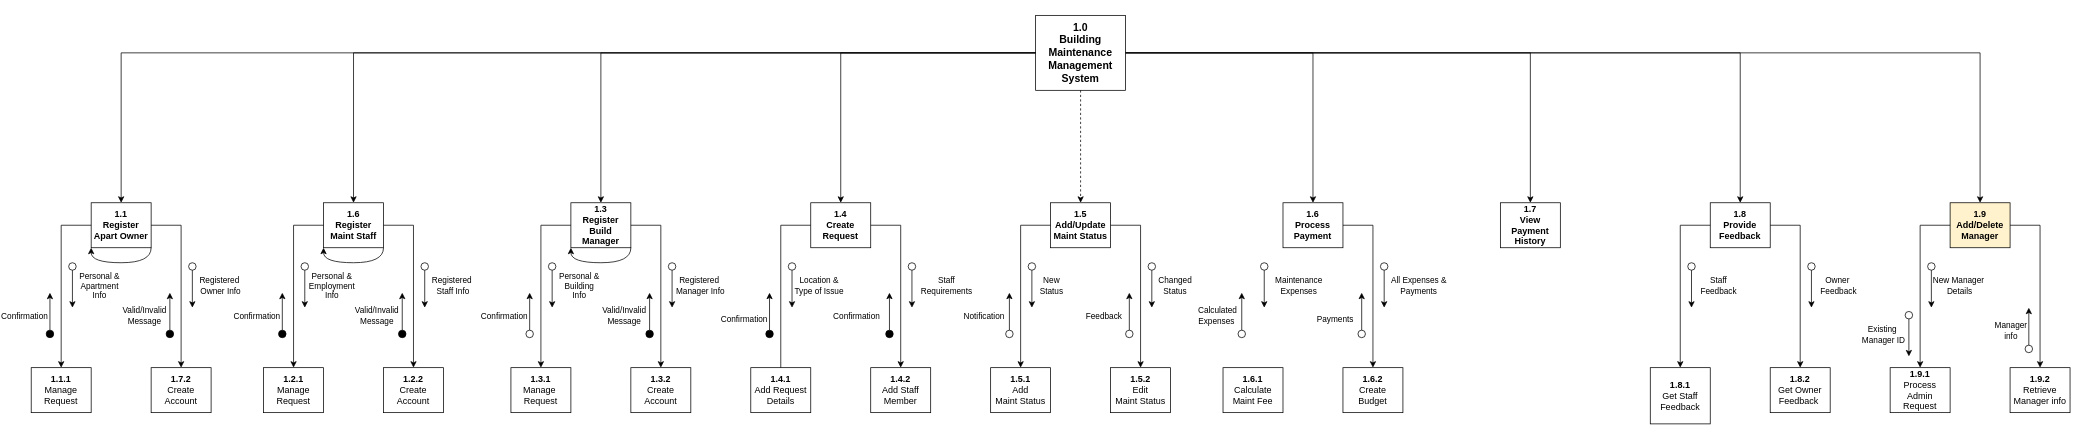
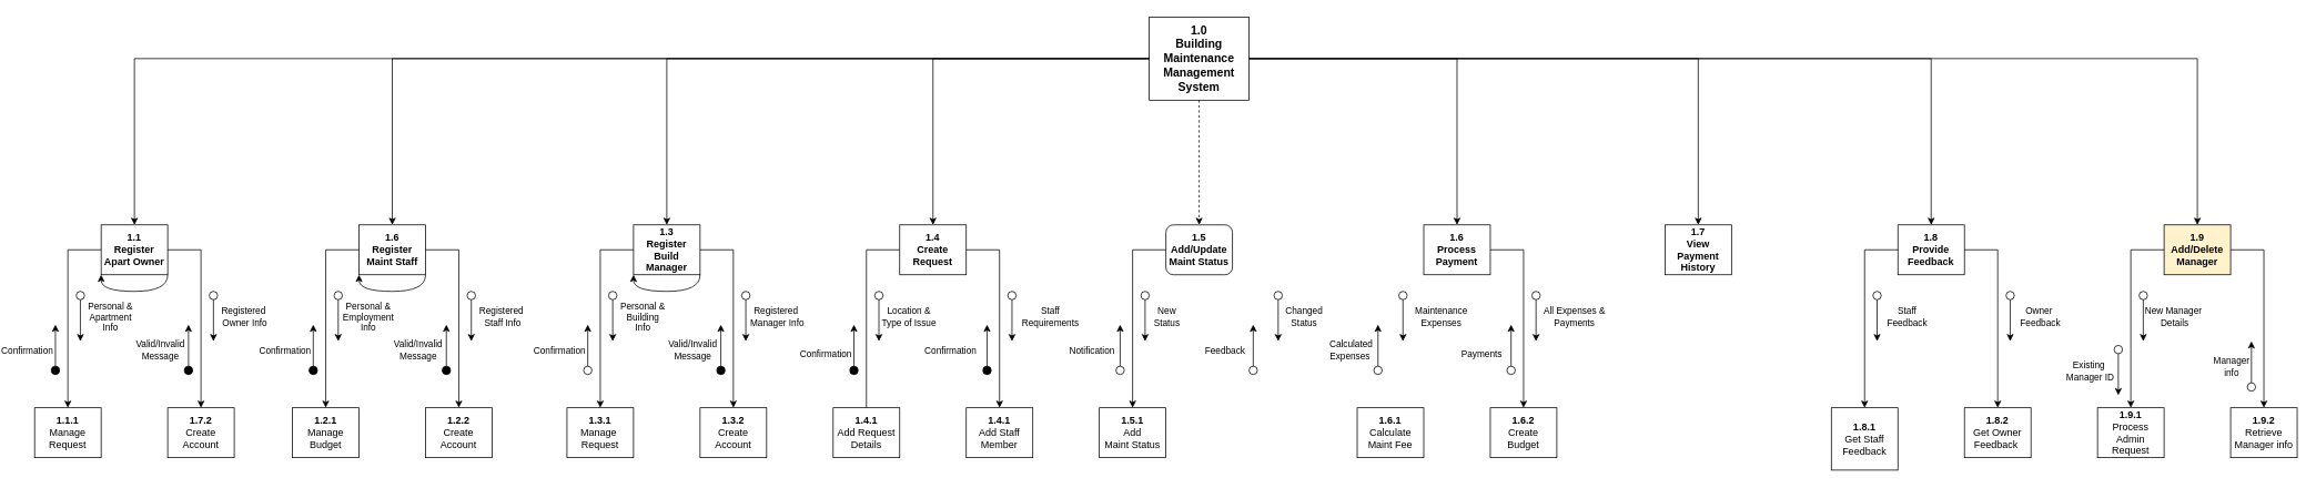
- <mxCell id="6" value="&lt;b&gt;1.5&lt;br&gt;Add/Update&lt;br&gt;Maint Status&lt;/b&gt;" style="rounded=0;whiteSpace=wrap;html=1;" parent="1" vertex="1"><mxGeometry x="1380" y="270" width="80" height="60" as="geometry" /></mxCell>
+ <mxCell id="6" value="&lt;b&gt;1.5&lt;br&gt;Add/Update&lt;br&gt;Maint Status&lt;/b&gt;" style="whiteSpace=wrap;html=1;rounded=1;" parent="1" vertex="1"><mxGeometry x="1380" y="270" width="80" height="60" as="geometry" /></mxCell>
- <mxCell id="39" value="" style="endArrow=classic;html=1;rounded=0;entryX=0.5;entryY=0;entryDx=0;entryDy=0;exitX=1;exitY=0.5;exitDx=0;exitDy=0;" parent="1" source="6" target="37" edge="1"><mxGeometry width="50" height="50" relative="1" as="geometry"><mxPoint x="1560" y="400" as="sourcePoint" /><mxPoint x="1460" y="380" as="targetPoint" /><Array as="points"><mxPoint x="1500" y="300" /></Array></mxGeometry></mxCell>
- <mxCell id="24" value="&lt;b&gt;1.2.1&lt;/b&gt;&lt;br&gt;Manage&lt;br&gt;Request" style="rounded=0;whiteSpace=wrap;html=1;" parent="1" vertex="1"><mxGeometry x="330" y="490" width="80" height="60" as="geometry" /></mxCell>
+ <mxCell id="24" value="&lt;b&gt;1.2.1&lt;/b&gt;&lt;br&gt;Manage&lt;br&gt;Budget" style="rounded=0;whiteSpace=wrap;html=1;" parent="1" vertex="1"><mxGeometry x="330" y="490" width="80" height="60" as="geometry" /></mxCell>
- <mxCell id="33" value="&lt;b&gt;1.4.2&lt;/b&gt;&lt;br&gt;Add Staff&lt;br&gt;Member" style="rounded=0;whiteSpace=wrap;html=1;" parent="1" vertex="1"><mxGeometry x="1140" y="490" width="80" height="60" as="geometry" /></mxCell>
+ <mxCell id="33" value="&lt;b&gt;1.4.1&lt;/b&gt;&lt;br&gt;Add Staff&lt;br&gt;Member" style="rounded=0;whiteSpace=wrap;html=1;" parent="1" vertex="1"><mxGeometry x="1140" y="490" width="80" height="60" as="geometry" /></mxCell>
- <mxCell id="37" value="&lt;b&gt;1.5.2&lt;br&gt;&lt;/b&gt;Edit &lt;br&gt;Maint&amp;nbsp;Status" style="rounded=0;whiteSpace=wrap;html=1;" parent="1" vertex="1"><mxGeometry x="1460" y="490" width="80" height="60" as="geometry" /></mxCell>
